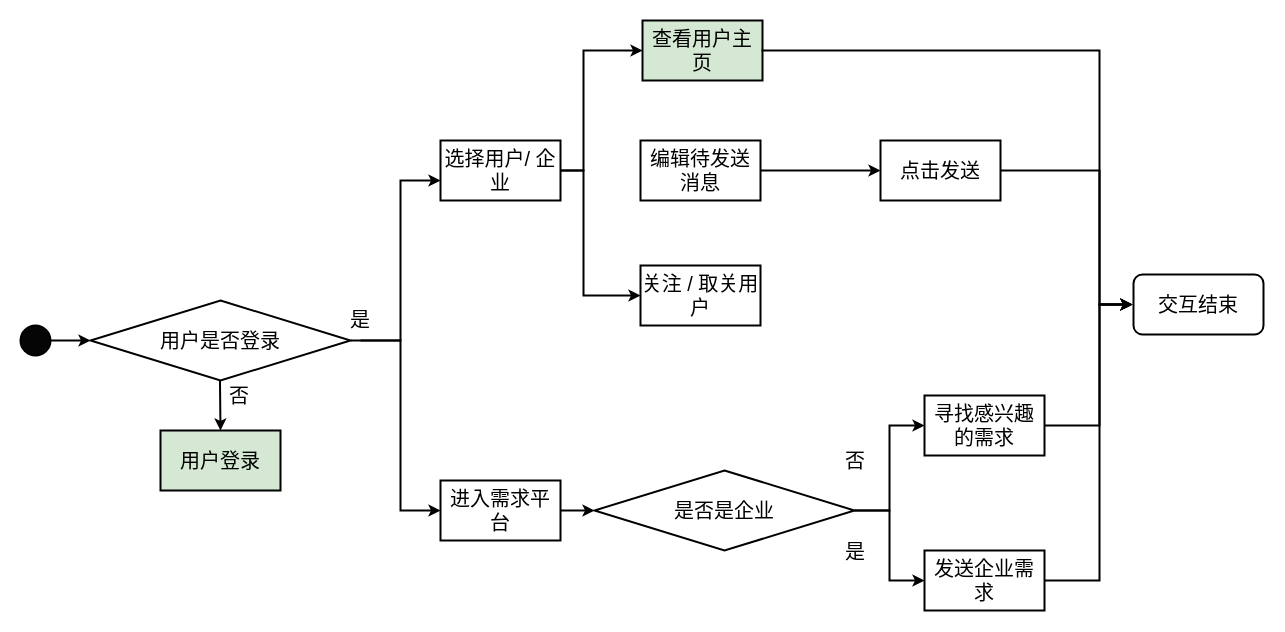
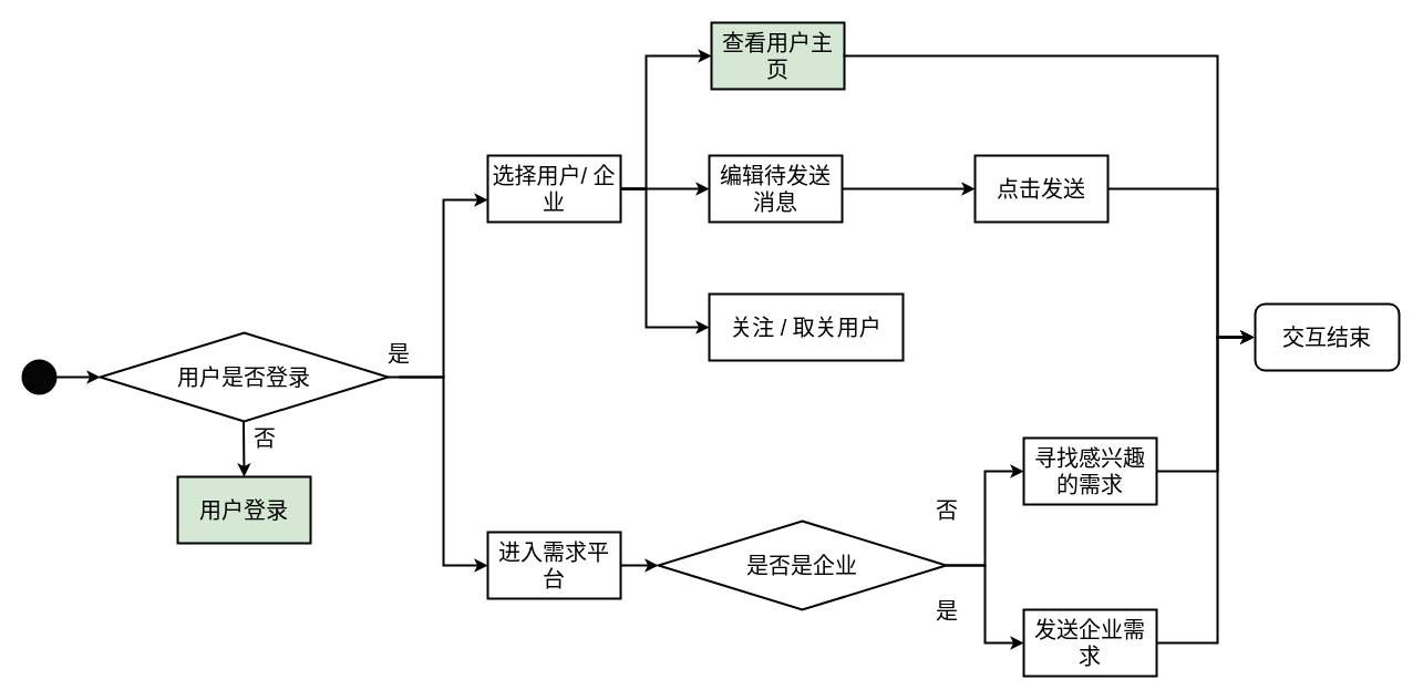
+ <mxCell id="37" style="edgeStyle=orthogonalEdgeStyle;rounded=0;orthogonalLoop=1;jettySize=auto;html=1;exitX=1;exitY=0.5;exitDx=0;exitDy=0;strokeWidth=2;" edge="1" parent="1" source="13" target="23"><mxGeometry relative="1" as="geometry" /></mxCell>
- <mxCell id="30" value="&lt;font style=&quot;font-size: 20px;&quot;&gt;关注 / 取关用户&lt;/font&gt;" style="rounded=0;whiteSpace=wrap;html=1;strokeWidth=2;" vertex="1" parent="1"><mxGeometry x="640" y="265" width="120" height="60" as="geometry" /></mxCell>
+ <mxCell id="30" value="&lt;font style=&quot;font-size: 20px;&quot;&gt;关注 / 取关用户&lt;/font&gt;" style="rounded=0;whiteSpace=wrap;html=1;strokeWidth=2;" vertex="1" parent="1"><mxGeometry x="640" y="265" width="175" height="60" as="geometry" /></mxCell>
